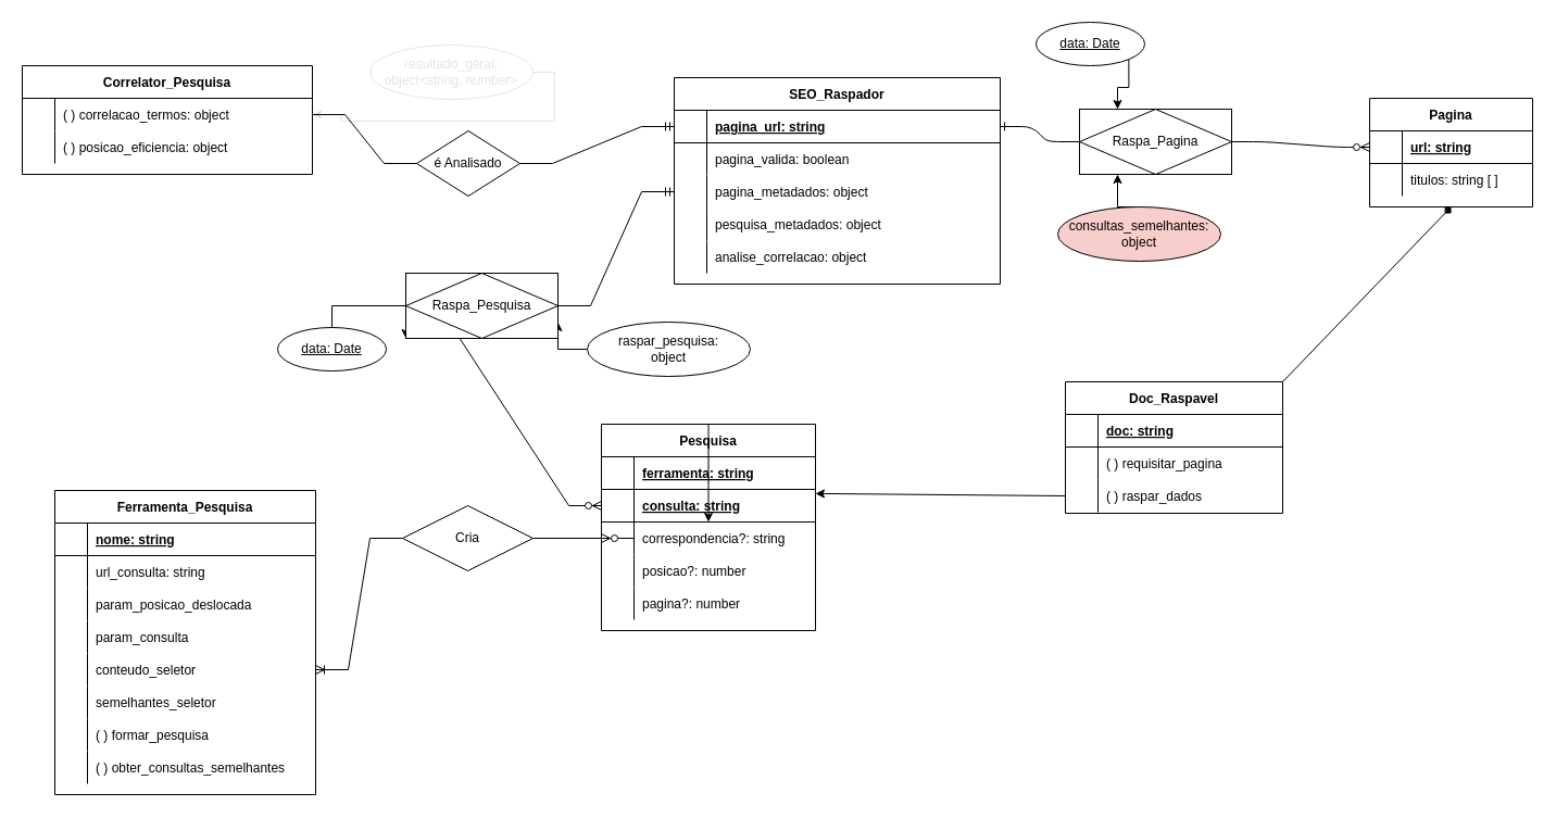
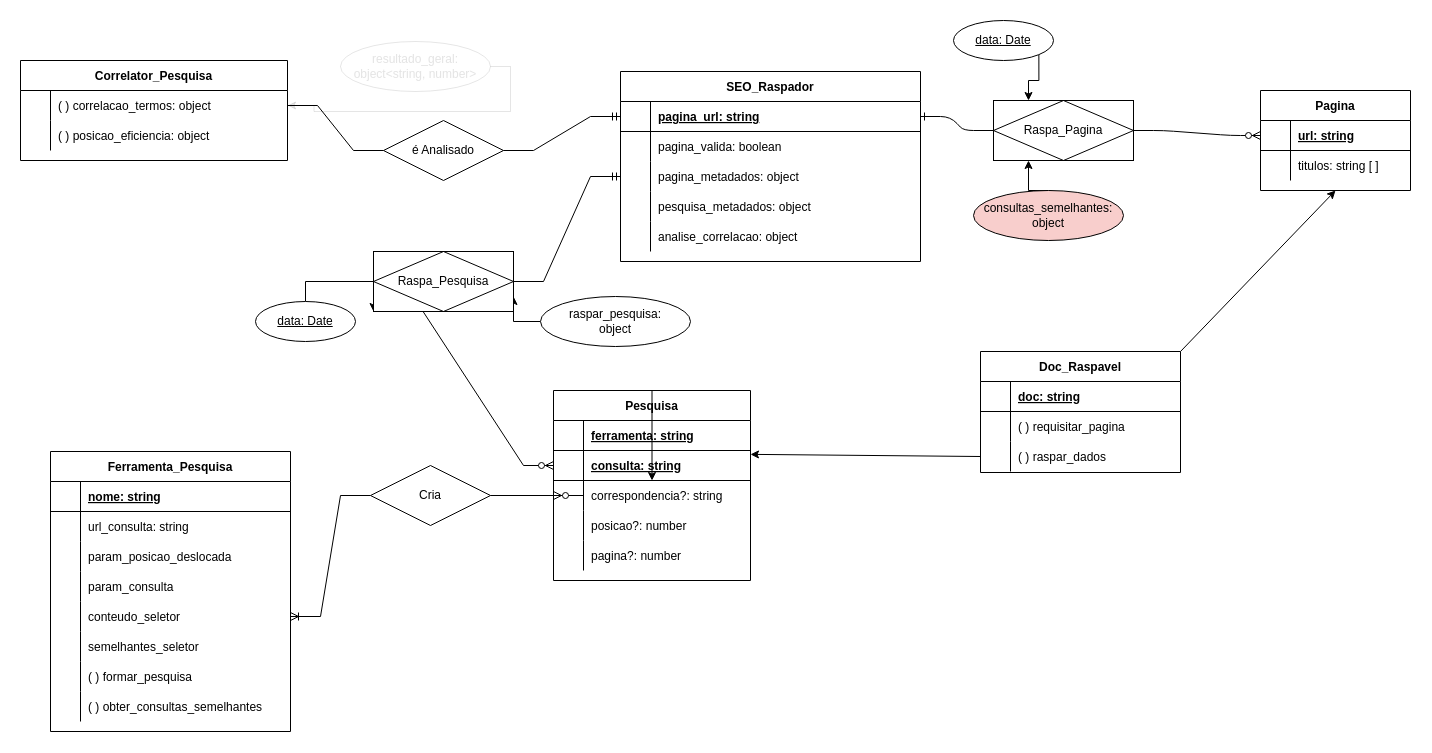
- <mxCell id="59" value="é Analisado" style="shape=rhombus;perimeter=rhombusPerimeter;whiteSpace=wrap;html=1;align=center;" parent="1" vertex="1"><mxGeometry x="383" y="120" width="95" height="60" as="geometry" /></mxCell>
+ <mxCell id="59" value="é Analisado" style="shape=rhombus;perimeter=rhombusPerimeter;whiteSpace=wrap;html=1;align=center;" parent="1" vertex="1"><mxGeometry x="383" y="120" width="120" height="60" as="geometry" /></mxCell>
- <mxCell id="101" value="" style="endArrow=diamond;html=1;rounded=0;strokeColor=default;entryX=0.5;entryY=1;entryDx=0;entryDy=0;exitX=1;exitY=0;exitDx=0;exitDy=0;" parent="1" source="88" target="3" edge="1"><mxGeometry width="50" height="50" relative="1" as="geometry"><mxPoint x="860" y="391" as="sourcePoint" /><mxPoint x="910" y="341" as="targetPoint" /></mxGeometry></mxCell>
+ <mxCell id="101" value="" style="endArrow=classic;html=1;rounded=0;strokeColor=default;entryX=0.5;entryY=1;entryDx=0;entryDy=0;exitX=1;exitY=0;exitDx=0;exitDy=0;" parent="1" source="88" target="3" edge="1"><mxGeometry width="50" height="50" relative="1" as="geometry"><mxPoint x="860" y="391" as="sourcePoint" /><mxPoint x="910" y="341" as="targetPoint" /></mxGeometry></mxCell>
